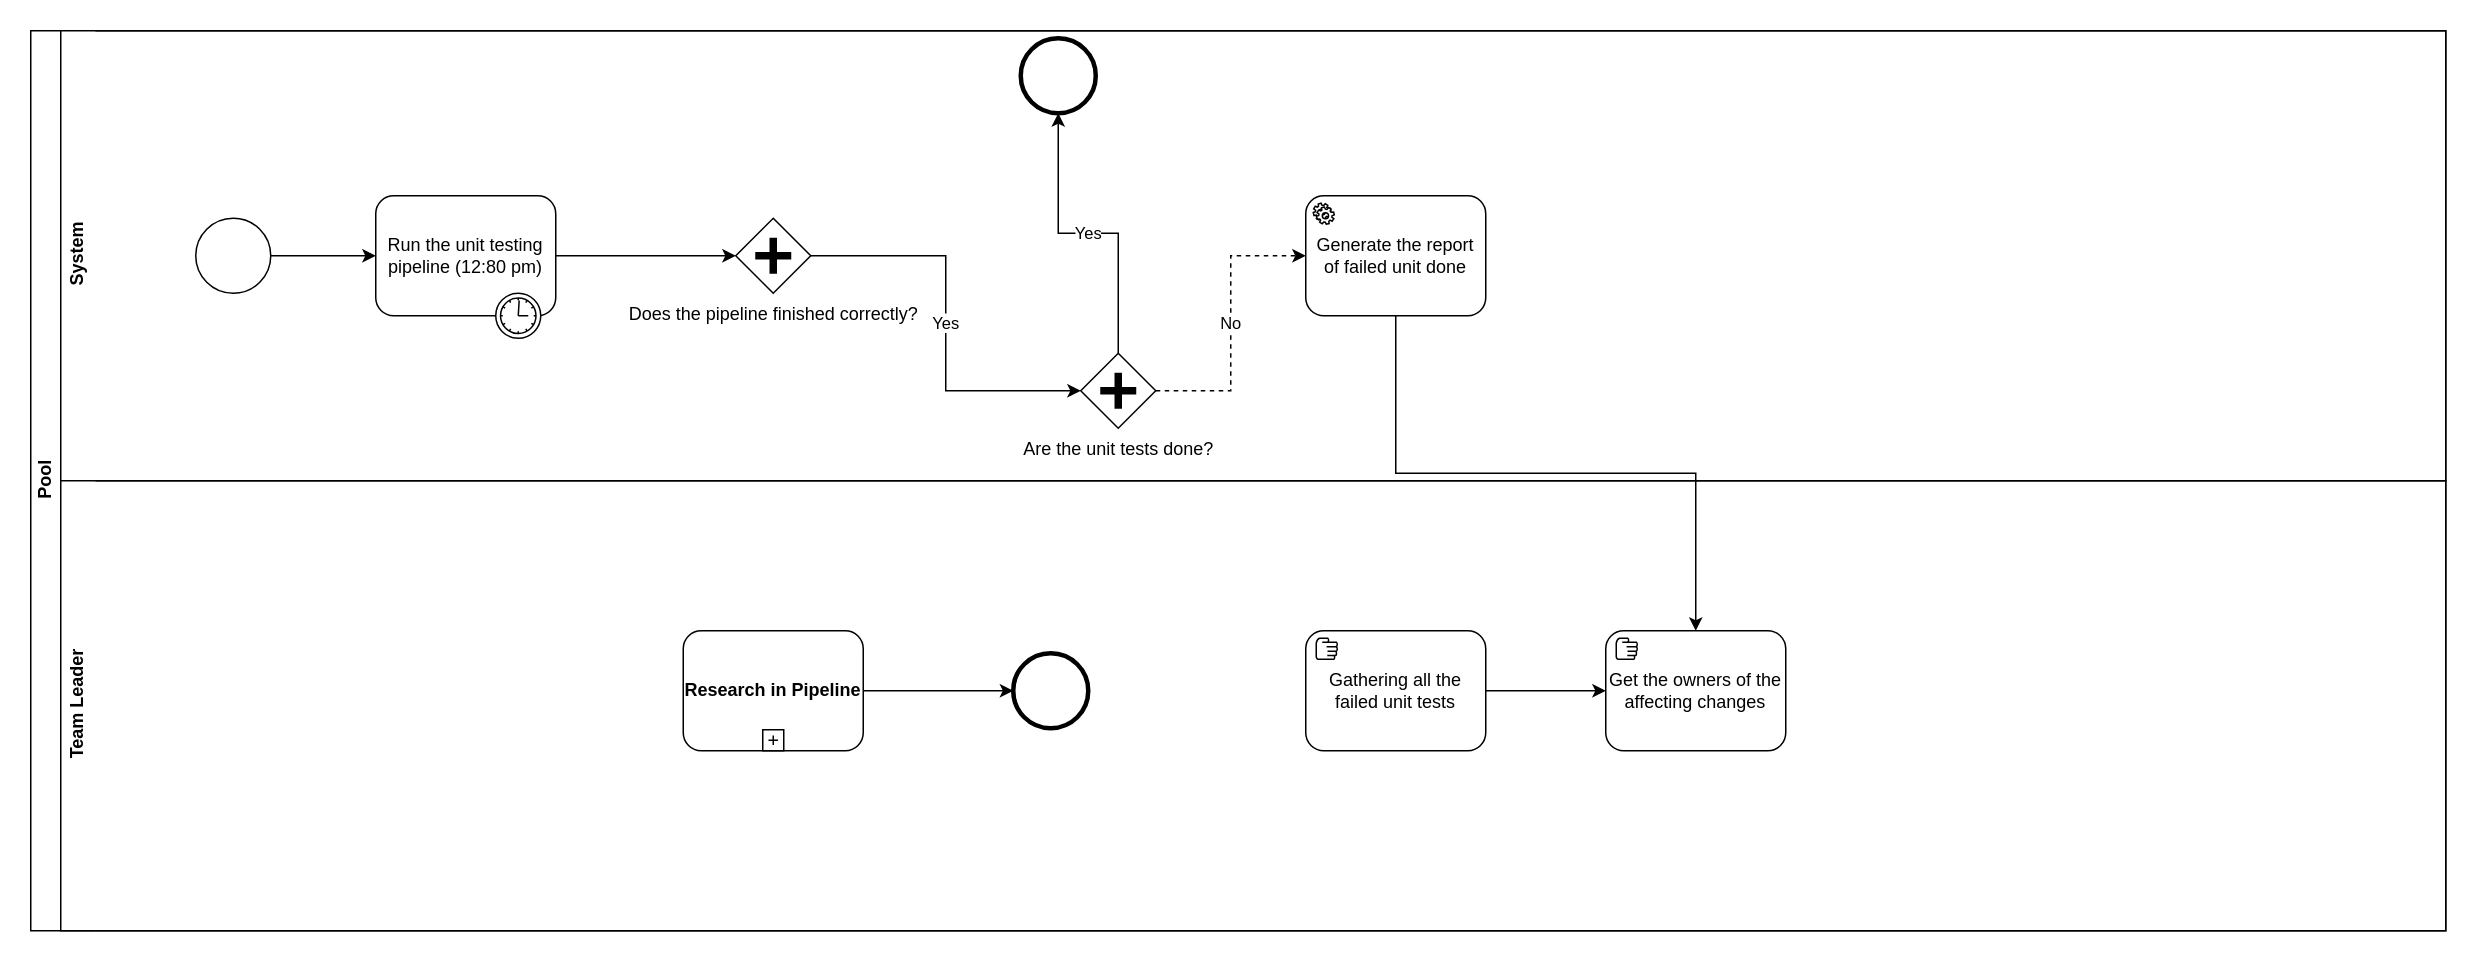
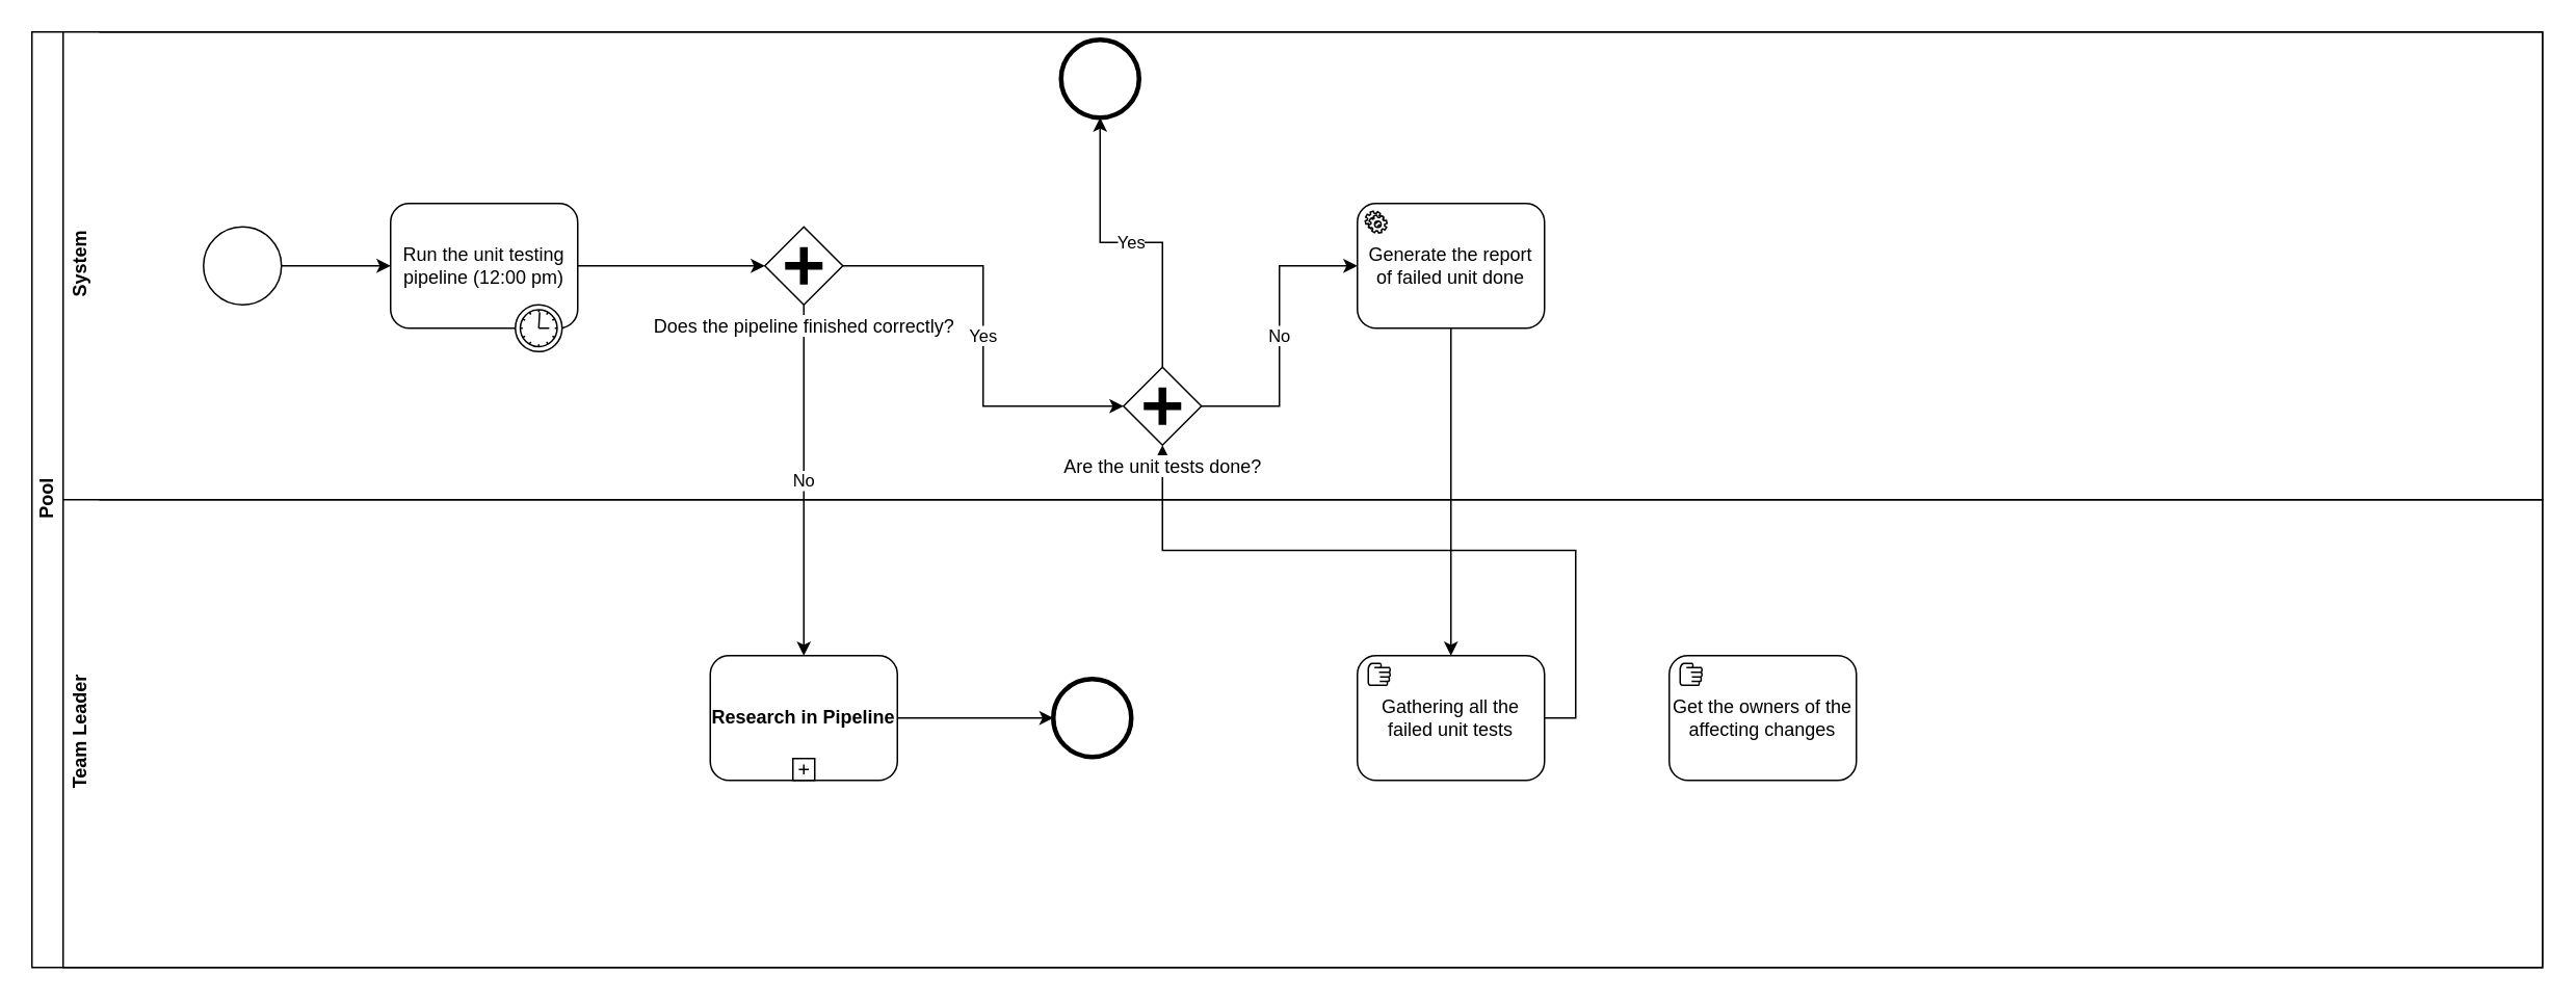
- <mxCell id="20" value="Run the unit testing pipeline (12:80 pm)" style="html=1;whiteSpace=wrap;rounded=1;" parent="3" vertex="1"><mxGeometry x="210" y="110" width="120" height="80" as="geometry" /></mxCell>
+ <mxCell id="20" value="Run the unit testing pipeline (12:00 pm)" style="html=1;whiteSpace=wrap;rounded=1;" parent="3" vertex="1"><mxGeometry x="210" y="110" width="120" height="80" as="geometry" /></mxCell>
- <mxCell id="23" value="No" style="edgeStyle=orthogonalEdgeStyle;rounded=0;orthogonalLoop=1;jettySize=auto;html=1;exitX=1;exitY=0.5;exitDx=0;exitDy=0;entryX=0;entryY=0.5;entryDx=0;entryDy=0;dashed=1;" parent="3" source="24" target="27" edge="1"><mxGeometry relative="1" as="geometry" /></mxCell>
+ <mxCell id="23" value="No" style="edgeStyle=orthogonalEdgeStyle;rounded=0;orthogonalLoop=1;jettySize=auto;html=1;exitX=1;exitY=0.5;exitDx=0;exitDy=0;entryX=0;entryY=0.5;entryDx=0;entryDy=0;" parent="3" source="24" target="27" edge="1"><mxGeometry relative="1" as="geometry" /></mxCell>
+ <mxCell id="16" value="No" style="edgeStyle=orthogonalEdgeStyle;rounded=0;orthogonalLoop=1;jettySize=auto;html=1;exitX=0.5;exitY=1;exitDx=0;exitDy=0;" parent="3" source="18" target="6" edge="1"><mxGeometry relative="1" as="geometry" /></mxCell>
- <mxCell id="26" style="edgeStyle=orthogonalEdgeStyle;rounded=0;orthogonalLoop=1;jettySize=auto;html=1;exitX=0.5;exitY=1;exitDx=0;exitDy=0;" parent="3" source="27" target="12" edge="1"><mxGeometry relative="1" as="geometry" /></mxCell>
+ <mxCell id="26" style="edgeStyle=orthogonalEdgeStyle;rounded=0;orthogonalLoop=1;jettySize=auto;html=1;exitX=0.5;exitY=1;exitDx=0;exitDy=0;entryX=0.5;entryY=0;entryDx=0;entryDy=0;" parent="3" source="27" target="10" edge="1"><mxGeometry relative="1" as="geometry" /></mxCell>
- <mxCell id="9" style="edgeStyle=orthogonalEdgeStyle;rounded=0;orthogonalLoop=1;jettySize=auto;html=1;exitX=1;exitY=0.5;exitDx=0;exitDy=0;entryX=0;entryY=0.5;entryDx=0;entryDy=0;" edge="1" parent="4" source="10" target="12"><mxGeometry relative="1" as="geometry" /></mxCell>
+ <mxCell id="9" style="edgeStyle=orthogonalEdgeStyle;rounded=0;orthogonalLoop=1;jettySize=auto;html=1;exitX=1;exitY=0.5;exitDx=0;exitDy=0;" edge="1" parent="4" source="10" target="24"><mxGeometry relative="1" as="geometry" /></mxCell>
